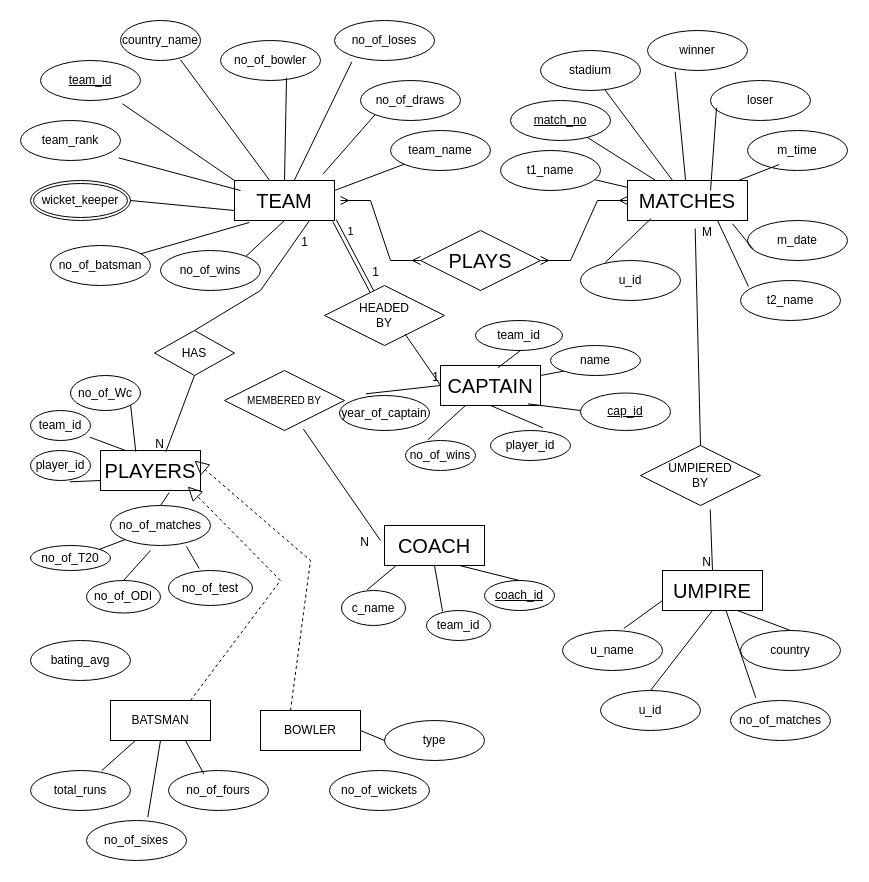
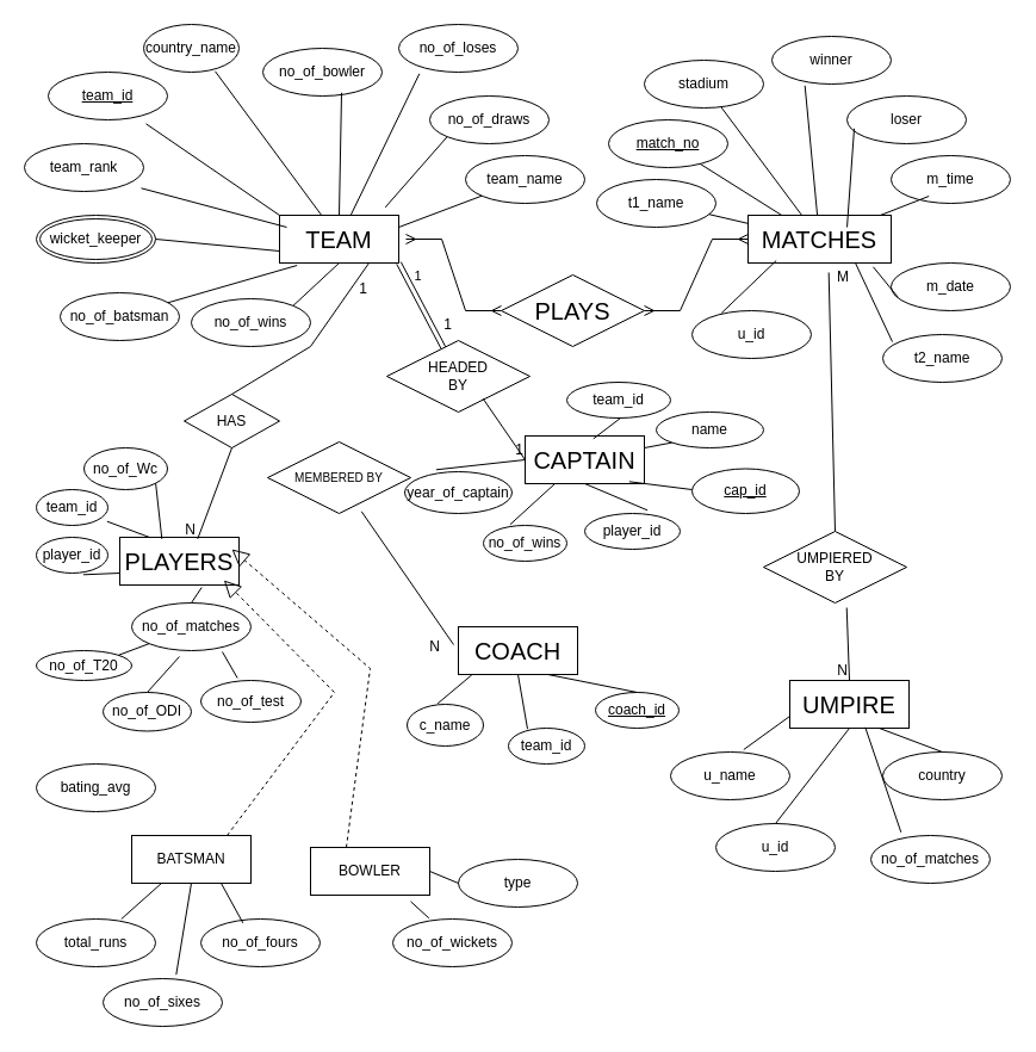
- <mxCell id="69" value="coach_id" style="ellipse;whiteSpace=wrap;html=1;align=center;fontStyle=4;" vertex="1" parent="1"><mxGeometry x="484" y="580" width="70" height="30" as="geometry" /></mxCell>
+ <mxCell id="69" value="coach_id" style="ellipse;whiteSpace=wrap;html=1;align=center;fontStyle=4;" vertex="1" parent="1"><mxGeometry x="499" y="580" width="70" height="30" as="geometry" /></mxCell>
+ <mxCell id="107" value="" style="endArrow=none;html=1;rounded=0;exitX=0.84;exitY=1.133;exitDx=0;exitDy=0;exitPerimeter=0;entryX=0.303;entryY=-0.017;entryDx=0;entryDy=0;entryPerimeter=0;" edge="1" parent="1" source="97" target="103"><mxGeometry relative="1" as="geometry"><mxPoint x="360" y="730" as="sourcePoint" /><mxPoint x="520" y="730" as="targetPoint" /></mxGeometry></mxCell>
